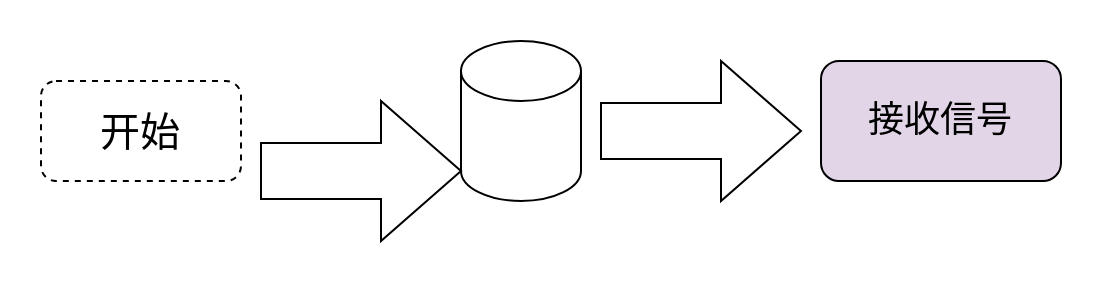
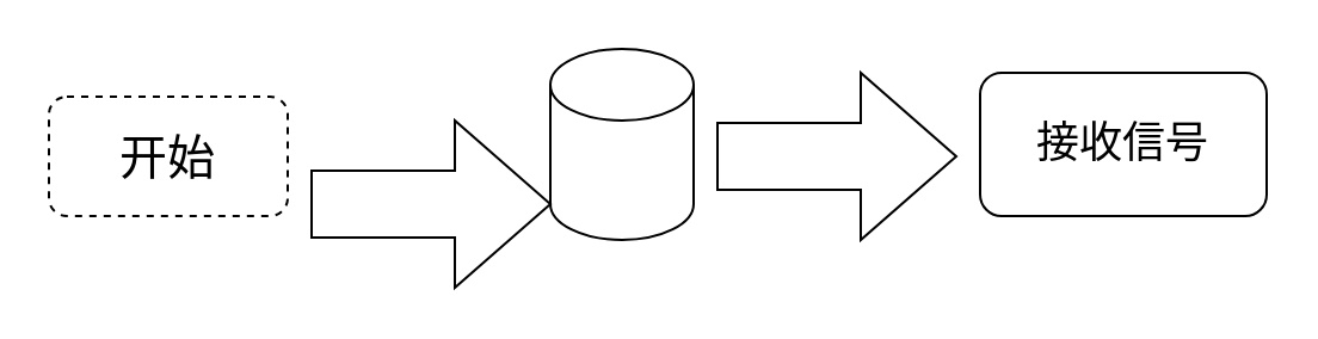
- <mxCell id="4" value="&lt;font style=&quot;font-size: 18px;&quot;&gt;接收信号&lt;/font&gt;" style="rounded=1;whiteSpace=wrap;html=1;fillColor=#e1d5e7;" parent="1" vertex="1"><mxGeometry x="410" y="30" width="120" height="60" as="geometry" /></mxCell>
+ <mxCell id="4" value="&lt;font style=&quot;font-size: 18px;&quot;&gt;接收信号&lt;/font&gt;" style="rounded=1;whiteSpace=wrap;html=1;" parent="1" vertex="1"><mxGeometry x="410" y="30" width="120" height="60" as="geometry" /></mxCell>
